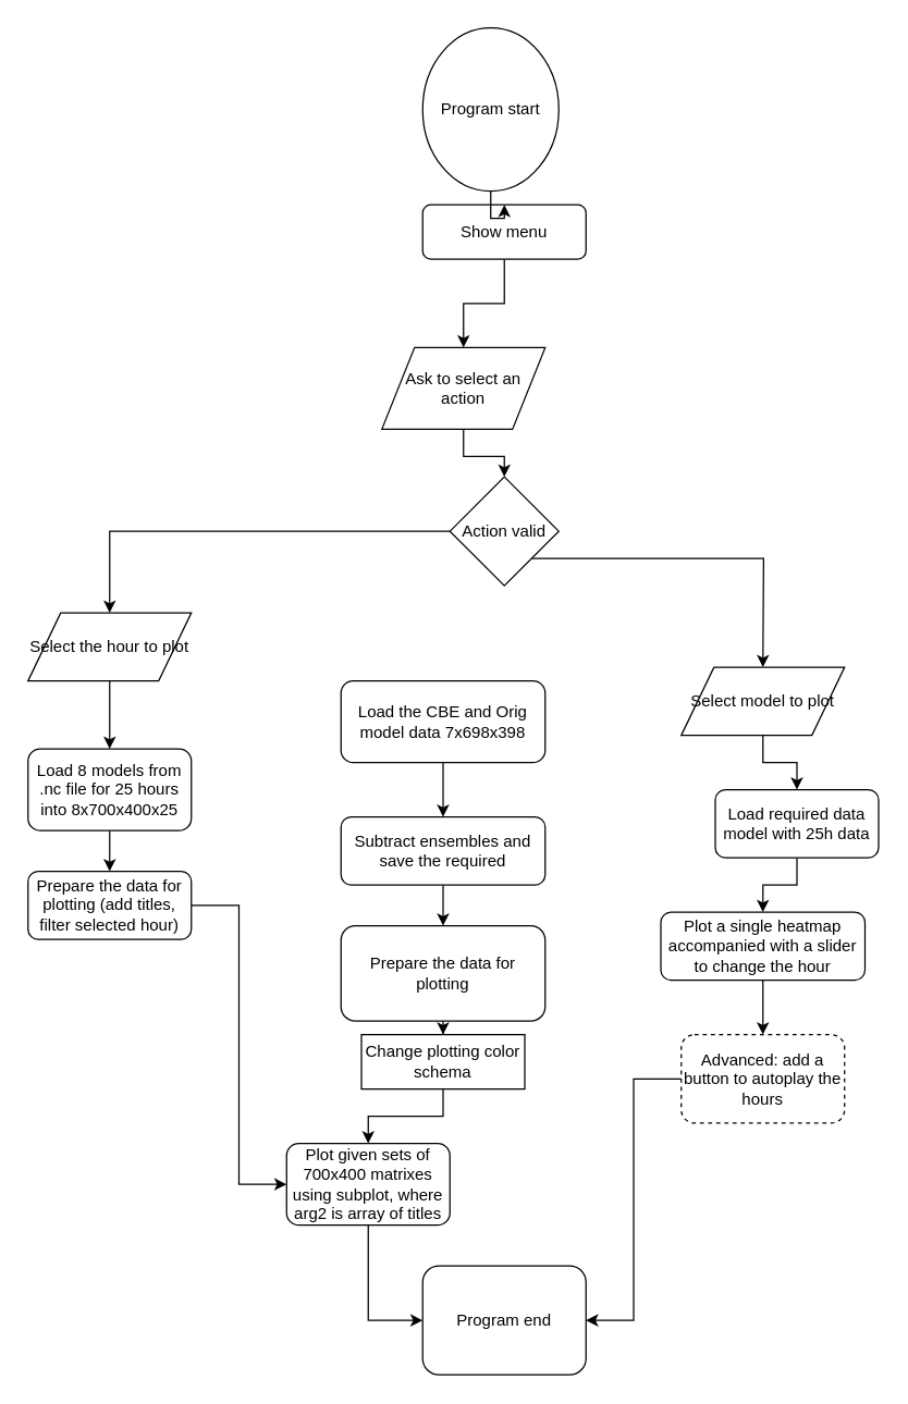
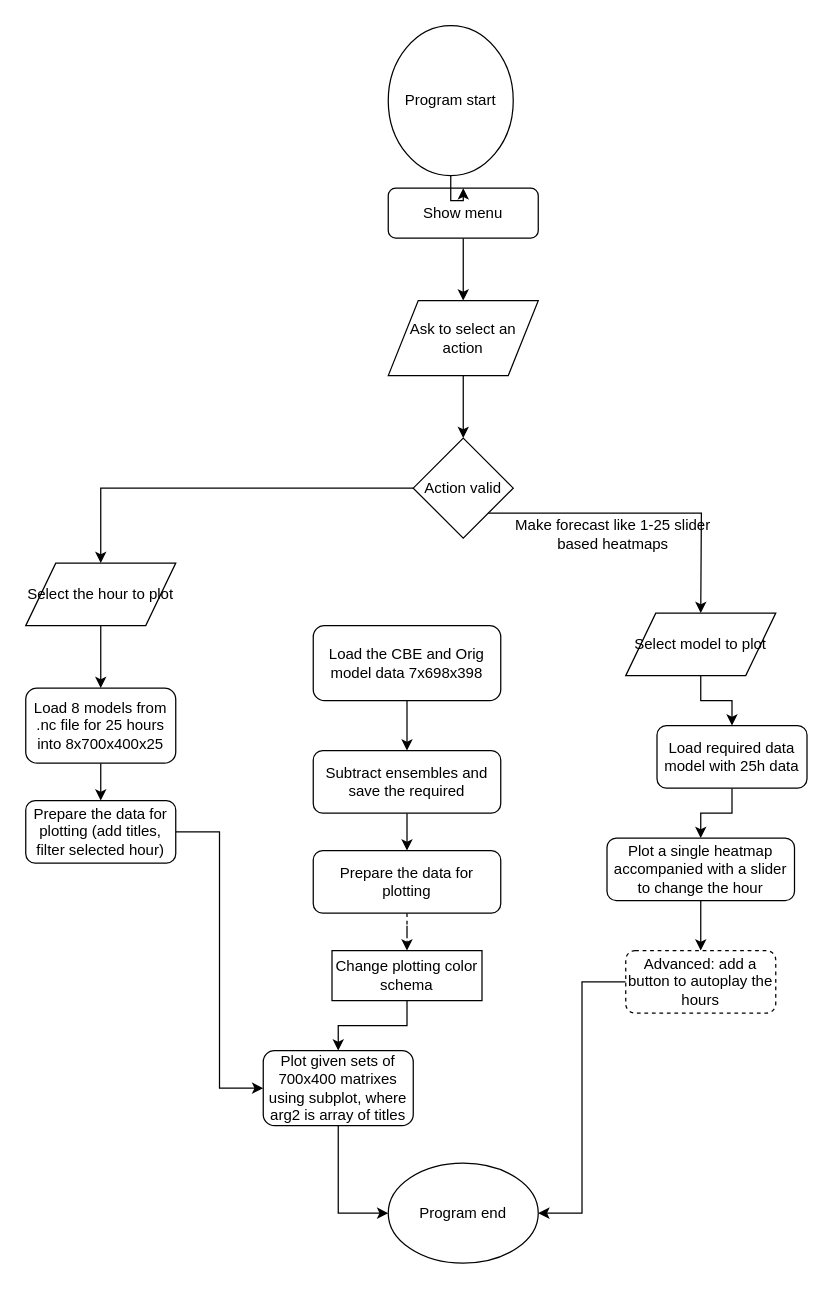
- <mxCell id="7" value="Ask to select an action" style="shape=parallelogram;perimeter=parallelogramPerimeter;whiteSpace=wrap;html=1;" vertex="1" parent="1"><mxGeometry x="280" y="255" width="120" height="60" as="geometry" /></mxCell>
+ <mxCell id="7" value="Ask to select an action" style="shape=parallelogram;perimeter=parallelogramPerimeter;whiteSpace=wrap;html=1;" vertex="1" parent="1"><mxGeometry x="310" y="240" width="120" height="60" as="geometry" /></mxCell>
+ <mxCell id="27" value="Make forecast like 1-25 slider based heatmaps" style="text;html=1;strokeColor=none;fillColor=none;align=center;verticalAlign=middle;whiteSpace=wrap;rounded=0;" vertex="1" parent="1"><mxGeometry x="410" y="417" width="160" height="20" as="geometry" /></mxCell>
- <mxCell id="24" value="Prepare the data for plotting" style="rounded=1;whiteSpace=wrap;html=1;" vertex="1" parent="1"><mxGeometry x="250" y="680" width="150" height="70" as="geometry" /></mxCell>
+ <mxCell id="24" value="Prepare the data for plotting" style="rounded=1;whiteSpace=wrap;html=1;" vertex="1" parent="1"><mxGeometry x="250" y="680" width="150" height="50" as="geometry" /></mxCell>
- <mxCell id="35" value="Advanced: add a button to autoplay the hours" style="rounded=1;whiteSpace=wrap;html=1;dashed=1;" vertex="1" parent="1"><mxGeometry x="500" y="760" width="120" height="65" as="geometry" /></mxCell>
+ <mxCell id="35" value="Advanced: add a button to autoplay the hours" style="rounded=1;whiteSpace=wrap;html=1;dashed=1;" vertex="1" parent="1"><mxGeometry x="500" y="760" width="120" height="50" as="geometry" /></mxCell>
- <mxCell id="36" value="Program end" style="whiteSpace=wrap;html=1;rounded=1;" vertex="1" parent="1"><mxGeometry x="310" y="930" width="120" height="80" as="geometry" /></mxCell>
+ <mxCell id="36" value="Program end" style="ellipse;whiteSpace=wrap;html=1;" vertex="1" parent="1"><mxGeometry x="310" y="930" width="120" height="80" as="geometry" /></mxCell>
